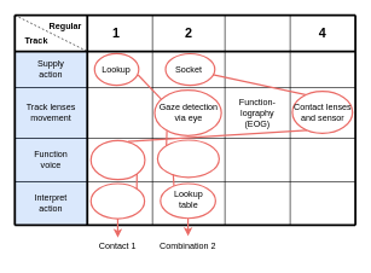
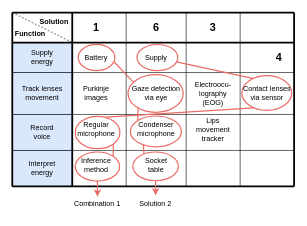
- <mxCell id="11" value="&lt;b&gt;Regular&lt;/b&gt;" style="text;html=1;strokeColor=none;fillColor=none;align=center;verticalAlign=middle;whiteSpace=wrap;rounded=0;" vertex="1" parent="1"><mxGeometry x="60" y="20" width="60" height="30" as="geometry" /></mxCell>
+ <mxCell id="11" value="&lt;b&gt;Solution&lt;/b&gt;" style="text;html=1;strokeColor=none;fillColor=none;align=center;verticalAlign=middle;whiteSpace=wrap;rounded=0;" vertex="1" parent="1"><mxGeometry x="60" y="20" width="60" height="30" as="geometry" /></mxCell>
- <mxCell id="41" value="&lt;b&gt;&lt;font style=&quot;font-size: 18px&quot;&gt;2&lt;/font&gt;&lt;/b&gt;" style="text;html=1;strokeColor=none;fillColor=none;align=center;verticalAlign=middle;whiteSpace=wrap;rounded=0;" vertex="1" parent="1"><mxGeometry x="230" y="30" width="60" height="30" as="geometry" /></mxCell>
+ <mxCell id="41" value="&lt;b&gt;&lt;font style=&quot;font-size: 18px&quot;&gt;6&lt;/font&gt;&lt;/b&gt;" style="text;html=1;strokeColor=none;fillColor=none;align=center;verticalAlign=middle;whiteSpace=wrap;rounded=0;" vertex="1" parent="1"><mxGeometry x="230" y="30" width="60" height="30" as="geometry" /></mxCell>
+ <mxCell id="42" value="&lt;b&gt;&lt;font style=&quot;font-size: 18px&quot;&gt;3&lt;/font&gt;&lt;/b&gt;" style="text;html=1;strokeColor=none;fillColor=none;align=center;verticalAlign=middle;whiteSpace=wrap;rounded=0;" vertex="1" parent="1"><mxGeometry x="325" y="30" width="60" height="30" as="geometry" /></mxCell>
- <mxCell id="43" value="&lt;b&gt;&lt;font style=&quot;font-size: 18px&quot;&gt;4&lt;/font&gt;&lt;/b&gt;" style="text;html=1;strokeColor=none;fillColor=none;align=center;verticalAlign=middle;whiteSpace=wrap;rounded=0;" vertex="1" parent="1"><mxGeometry x="415" y="30" width="60" height="30" as="geometry" /></mxCell>
+ <mxCell id="43" value="&lt;b&gt;&lt;font style=&quot;font-size: 18px&quot;&gt;4&lt;/font&gt;&lt;/b&gt;" style="text;html=1;strokeColor=none;fillColor=none;align=center;verticalAlign=middle;whiteSpace=wrap;rounded=0;" vertex="1" parent="1"><mxGeometry x="435" y="80" width="60" height="30" as="geometry" /></mxCell>
- <mxCell id="10" value="&lt;b&gt;Track&lt;/b&gt;" style="text;html=1;strokeColor=none;fillColor=none;align=center;verticalAlign=middle;whiteSpace=wrap;rounded=0;" vertex="1" parent="1"><mxGeometry x="20" y="40" width="60" height="30" as="geometry" /></mxCell>
+ <mxCell id="10" value="&lt;b&gt;Function&lt;/b&gt;" style="text;html=1;strokeColor=none;fillColor=none;align=center;verticalAlign=middle;whiteSpace=wrap;rounded=0;" vertex="1" parent="1"><mxGeometry x="20" y="40" width="60" height="30" as="geometry" /></mxCell>
- <mxCell id="12" value="Supply&lt;br&gt;action" style="text;html=1;strokeColor=#6c8ebf;fillColor=#dae8fc;align=center;verticalAlign=middle;whiteSpace=wrap;rounded=0;" vertex="1" parent="1"><mxGeometry x="20" y="70" width="100" height="50" as="geometry" /></mxCell>
+ <mxCell id="12" value="Supply&lt;br&gt;energy" style="text;html=1;strokeColor=#6c8ebf;fillColor=#dae8fc;align=center;verticalAlign=middle;whiteSpace=wrap;rounded=0;" vertex="1" parent="1"><mxGeometry x="20" y="70" width="100" height="50" as="geometry" /></mxCell>
- <mxCell id="19" value="Lookup" style="text;html=1;strokeColor=none;fillColor=none;align=center;verticalAlign=middle;whiteSpace=wrap;rounded=0;" vertex="1" parent="1"><mxGeometry x="130" y="80" width="60" height="30" as="geometry" /></mxCell>
+ <mxCell id="19" value="Battery" style="text;html=1;strokeColor=none;fillColor=none;align=center;verticalAlign=middle;whiteSpace=wrap;rounded=0;" vertex="1" parent="1"><mxGeometry x="130" y="80" width="60" height="30" as="geometry" /></mxCell>
- <mxCell id="21" value="Socket" style="text;html=1;strokeColor=none;fillColor=none;align=center;verticalAlign=middle;whiteSpace=wrap;rounded=0;" vertex="1" parent="1"><mxGeometry x="230" y="80" width="60" height="30" as="geometry" /></mxCell>
+ <mxCell id="21" value="Supply" style="text;html=1;strokeColor=none;fillColor=none;align=center;verticalAlign=middle;whiteSpace=wrap;rounded=0;" vertex="1" parent="1"><mxGeometry x="230" y="80" width="60" height="30" as="geometry" /></mxCell>
+ <mxCell id="22" value="Purkinje images" style="text;html=1;strokeColor=none;fillColor=none;align=center;verticalAlign=middle;whiteSpace=wrap;rounded=0;" vertex="1" parent="1"><mxGeometry x="130" y="140" width="60" height="30" as="geometry" /></mxCell>
- <mxCell id="24" value="Function-&lt;br&gt;lography (EOG)" style="text;html=1;strokeColor=none;fillColor=none;align=center;verticalAlign=middle;whiteSpace=wrap;rounded=0;" vertex="1" parent="1"><mxGeometry x="320" y="135" width="70" height="40" as="geometry" /></mxCell>
+ <mxCell id="24" value="Electroocu-&lt;br&gt;lography (EOG)" style="text;html=1;strokeColor=none;fillColor=none;align=center;verticalAlign=middle;whiteSpace=wrap;rounded=0;" vertex="1" parent="1"><mxGeometry x="320" y="135" width="70" height="40" as="geometry" /></mxCell>
- <mxCell id="25" value="Contact lenses and sensor" style="text;html=1;strokeColor=none;fillColor=none;align=center;verticalAlign=middle;whiteSpace=wrap;rounded=0;" vertex="1" parent="1"><mxGeometry x="400" y="140" width="90" height="30" as="geometry" /></mxCell>
+ <mxCell id="25" value="Contact lenses via sensor" style="text;html=1;strokeColor=none;fillColor=none;align=center;verticalAlign=middle;whiteSpace=wrap;rounded=0;" vertex="1" parent="1"><mxGeometry x="400" y="140" width="90" height="30" as="geometry" /></mxCell>
+ <mxCell id="35" value="Regular microphone" style="text;html=1;strokeColor=none;fillColor=none;align=center;verticalAlign=middle;whiteSpace=wrap;rounded=0;" vertex="1" parent="1"><mxGeometry x="130" y="200" width="60" height="30" as="geometry" /></mxCell>
+ <mxCell id="36" value="Condenser microphone" style="text;html=1;strokeColor=none;fillColor=none;align=center;verticalAlign=middle;whiteSpace=wrap;rounded=0;" vertex="1" parent="1"><mxGeometry x="230" y="200" width="60" height="30" as="geometry" /></mxCell>
+ <mxCell id="37" value="Lips movement tracker" style="text;html=1;strokeColor=none;fillColor=none;align=center;verticalAlign=middle;whiteSpace=wrap;rounded=0;" vertex="1" parent="1"><mxGeometry x="325" y="200" width="60" height="30" as="geometry" /></mxCell>
- <mxCell id="14" value="Function&lt;br&gt;voice" style="text;html=1;strokeColor=#6c8ebf;fillColor=#dae8fc;align=center;verticalAlign=middle;whiteSpace=wrap;rounded=0;" vertex="1" parent="1"><mxGeometry x="20" y="190" width="100" height="60" as="geometry" /></mxCell>
+ <mxCell id="14" value="Record&lt;br&gt;voice" style="text;html=1;strokeColor=#6c8ebf;fillColor=#dae8fc;align=center;verticalAlign=middle;whiteSpace=wrap;rounded=0;" vertex="1" parent="1"><mxGeometry x="20" y="190" width="100" height="60" as="geometry" /></mxCell>
+ <mxCell id="38" value="Inference method" style="text;html=1;strokeColor=none;fillColor=none;align=center;verticalAlign=middle;whiteSpace=wrap;rounded=0;" vertex="1" parent="1"><mxGeometry x="130" y="260" width="60" height="30" as="geometry" /></mxCell>
- <mxCell id="39" value="Lookup table" style="text;html=1;strokeColor=none;fillColor=none;align=center;verticalAlign=middle;whiteSpace=wrap;rounded=0;" vertex="1" parent="1"><mxGeometry x="230" y="260" width="60" height="30" as="geometry" /></mxCell>
+ <mxCell id="39" value="Socket table" style="text;html=1;strokeColor=none;fillColor=none;align=center;verticalAlign=middle;whiteSpace=wrap;rounded=0;" vertex="1" parent="1"><mxGeometry x="230" y="260" width="60" height="30" as="geometry" /></mxCell>
- <mxCell id="15" value="Interpret&lt;br&gt;action" style="text;html=1;strokeColor=#6c8ebf;fillColor=#dae8fc;align=center;verticalAlign=middle;whiteSpace=wrap;rounded=0;" vertex="1" parent="1"><mxGeometry x="20" y="250" width="100" height="60" as="geometry" /></mxCell>
+ <mxCell id="15" value="Interpret&lt;br&gt;energy" style="text;html=1;strokeColor=#6c8ebf;fillColor=#dae8fc;align=center;verticalAlign=middle;whiteSpace=wrap;rounded=0;" vertex="1" parent="1"><mxGeometry x="20" y="250" width="100" height="60" as="geometry" /></mxCell>
- <mxCell id="52" value="Contact 1" style="text;html=1;strokeColor=none;fillColor=none;align=center;verticalAlign=middle;whiteSpace=wrap;rounded=0;fontSize=12;" vertex="1" parent="1"><mxGeometry x="114" y="324" width="96" height="30" as="geometry" /></mxCell>
+ <mxCell id="52" value="Combination 1" style="text;html=1;strokeColor=none;fillColor=none;align=center;verticalAlign=middle;whiteSpace=wrap;rounded=0;fontSize=12;" vertex="1" parent="1"><mxGeometry x="114" y="324" width="96" height="30" as="geometry" /></mxCell>
- <mxCell id="53" value="Combination 2" style="text;html=1;strokeColor=none;fillColor=none;align=center;verticalAlign=middle;whiteSpace=wrap;rounded=0;fontSize=12;" vertex="1" parent="1"><mxGeometry x="211" y="324" width="96" height="30" as="geometry" /></mxCell>
+ <mxCell id="53" value="Solution 2" style="text;html=1;strokeColor=none;fillColor=none;align=center;verticalAlign=middle;whiteSpace=wrap;rounded=0;fontSize=12;" vertex="1" parent="1"><mxGeometry x="211" y="324" width="96" height="30" as="geometry" /></mxCell>
